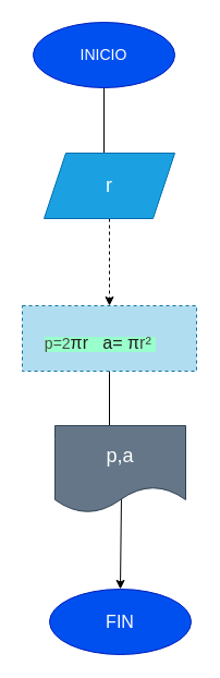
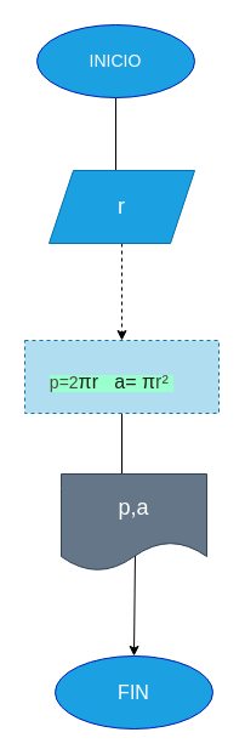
- <mxCell id="3" value="&lt;font style=&quot;font-size: 14px;&quot;&gt;INICIO&lt;/font&gt;" style="ellipse;whiteSpace=wrap;html=1;fillColor=#0050ef;fontColor=#ffffff;strokeColor=#001DBC;" vertex="1" parent="1"><mxGeometry x="30" y="20" width="130" height="60" as="geometry" /></mxCell>
+ <mxCell id="3" value="&lt;font style=&quot;font-size: 14px;&quot;&gt;INICIO&lt;/font&gt;" style="ellipse;whiteSpace=wrap;html=1;fillColor=#1ba1e2;fontColor=#ffffff;strokeColor=#001DBC;" vertex="1" parent="1"><mxGeometry x="30" y="20" width="130" height="60" as="geometry" /></mxCell>
- <mxCell id="10" value="&lt;font size=&quot;3&quot;&gt;FIN&lt;br&gt;&lt;/font&gt;" style="ellipse;whiteSpace=wrap;html=1;fillColor=#0050ef;fontColor=#ffffff;strokeColor=#001DBC;" vertex="1" parent="1"><mxGeometry x="45" y="540" width="130" height="60" as="geometry" /></mxCell>
+ <mxCell id="10" value="&lt;font size=&quot;3&quot;&gt;FIN&lt;br&gt;&lt;/font&gt;" style="ellipse;whiteSpace=wrap;html=1;fillColor=#1ba1e2;fontColor=#ffffff;strokeColor=#001DBC;" vertex="1" parent="1"><mxGeometry x="45" y="540" width="130" height="60" as="geometry" /></mxCell>
